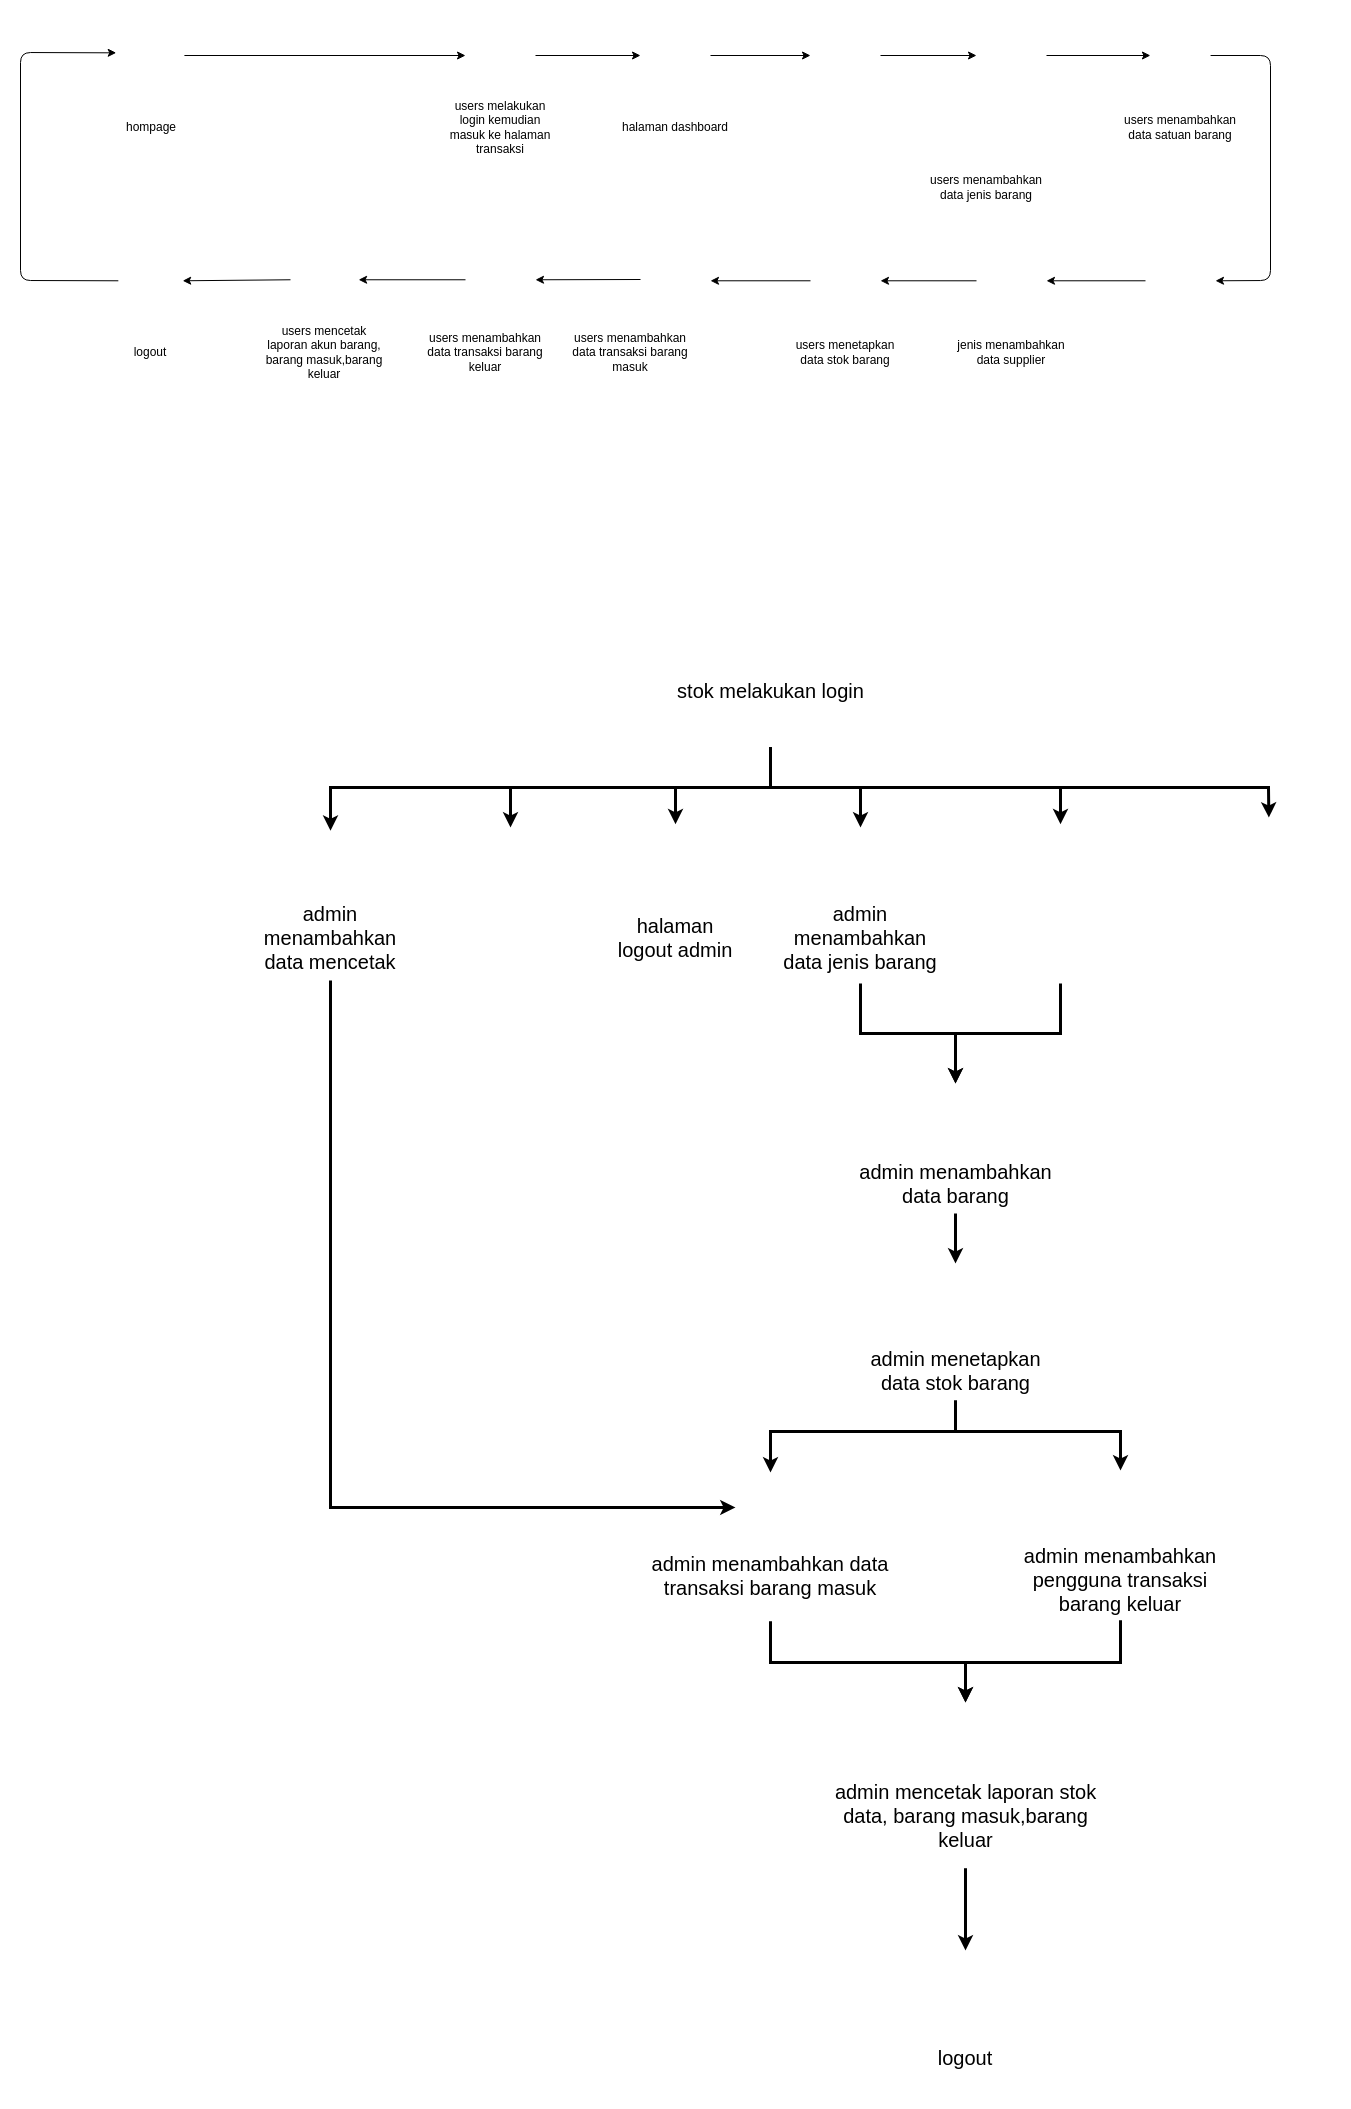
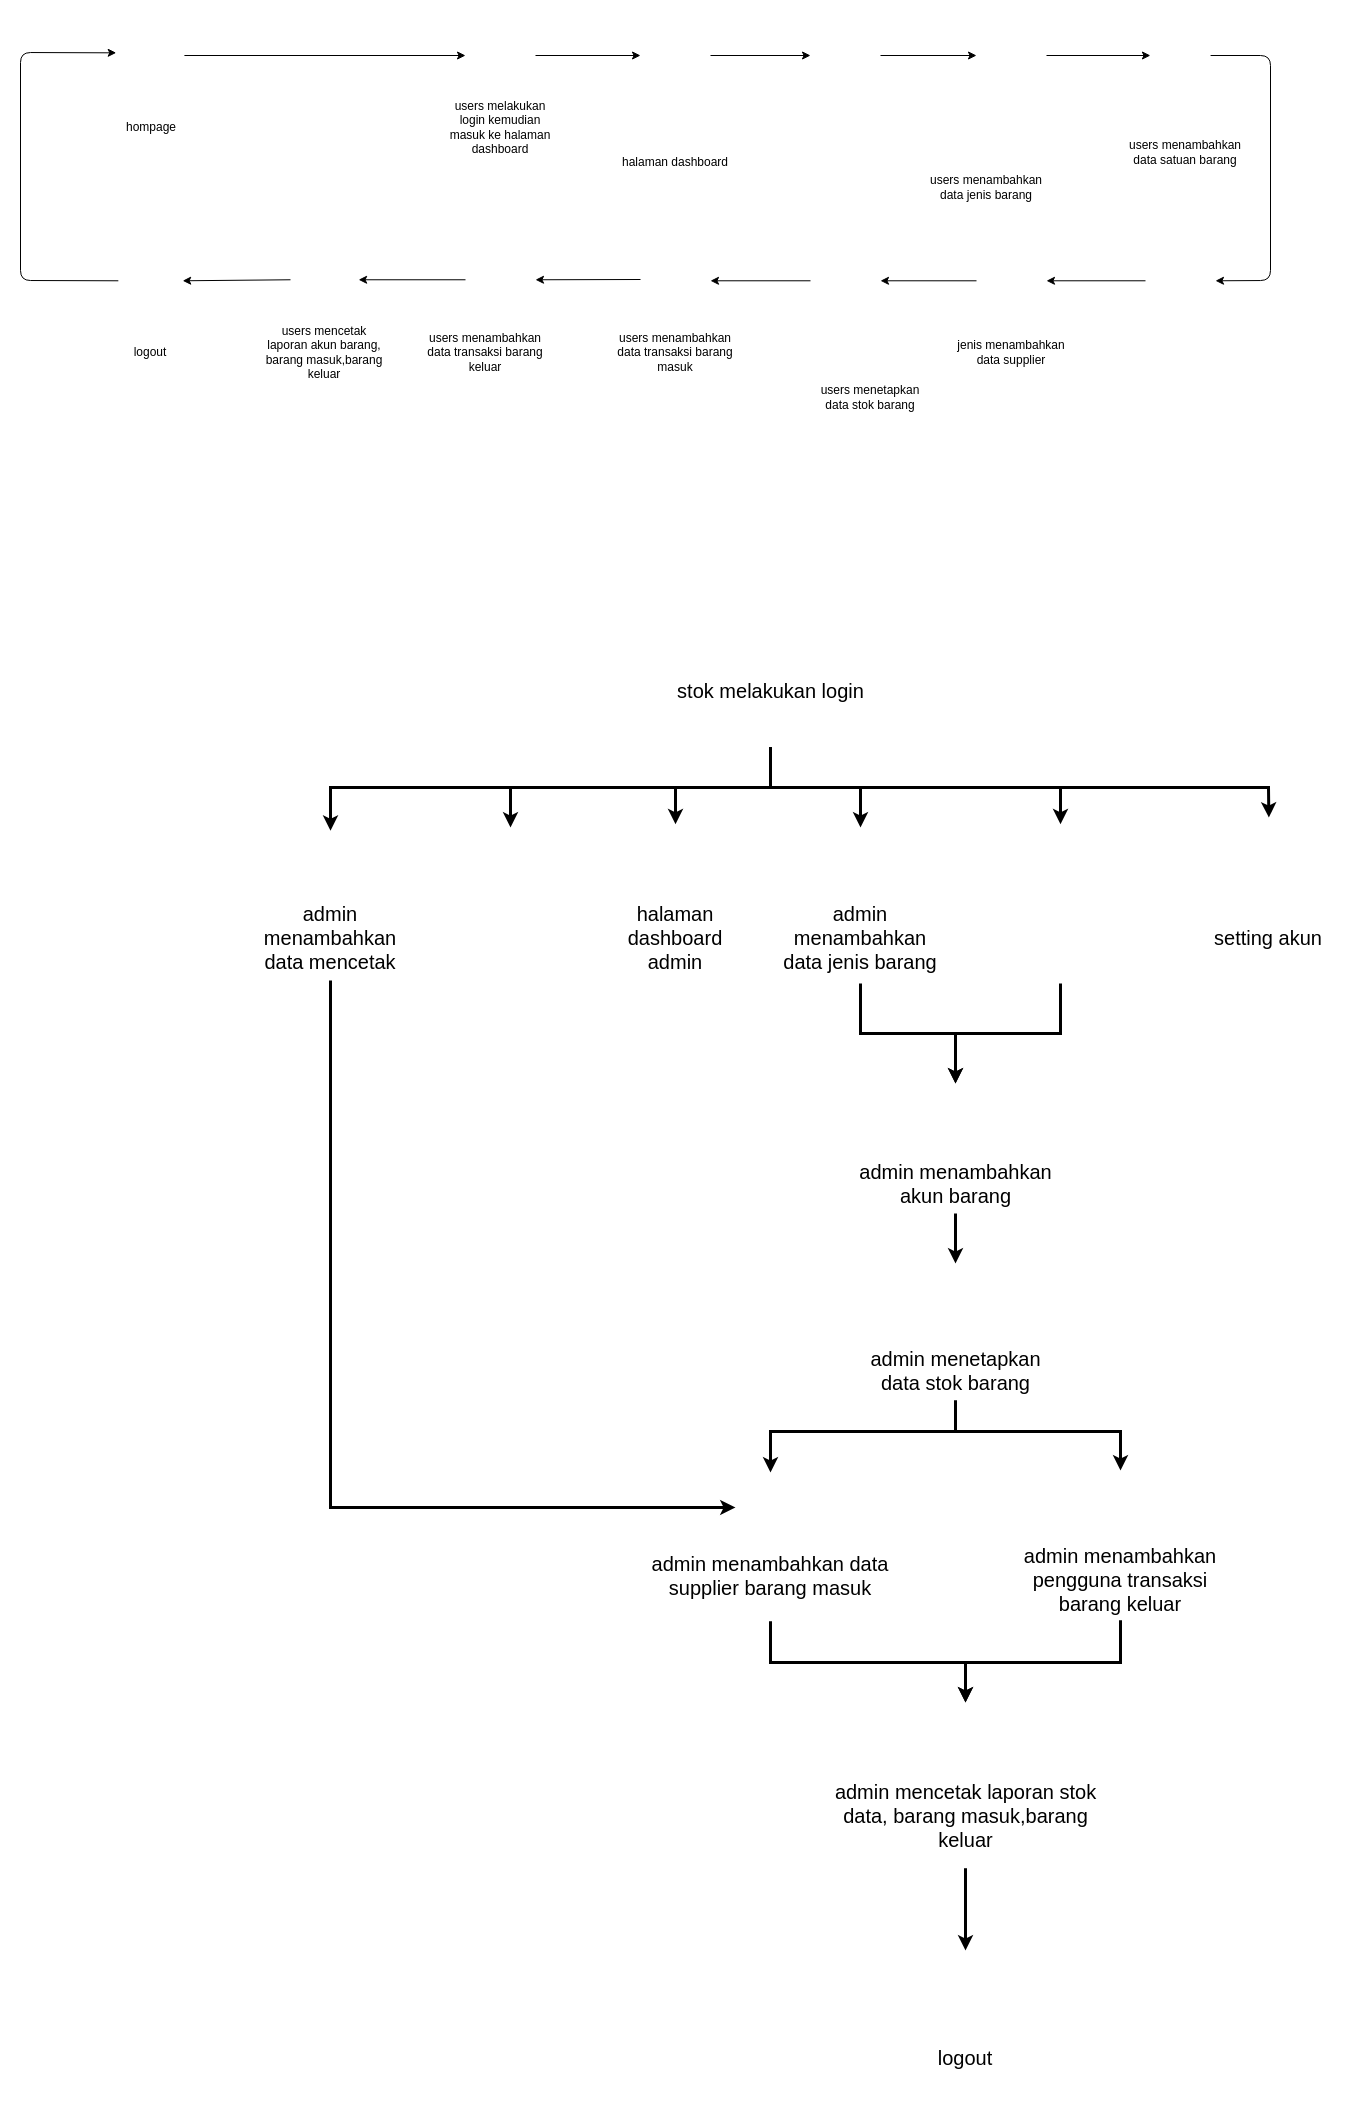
- <mxCell id="3" value="users melakukan login kemudian masuk ke halaman transaksi" style="rounded=0;whiteSpace=wrap;html=1;fillColor=none;strokeColor=none;" parent="1" vertex="1"><mxGeometry x="440" y="97" width="120" height="60" as="geometry" /></mxCell>
+ <mxCell id="3" value="users melakukan login kemudian masuk ke halaman dashboard" style="rounded=0;whiteSpace=wrap;html=1;fillColor=none;strokeColor=none;" parent="1" vertex="1"><mxGeometry x="440" y="97" width="120" height="60" as="geometry" /></mxCell>
- <mxCell id="20" value="halaman dashboard" style="rounded=0;whiteSpace=wrap;html=1;fillColor=none;strokeColor=none;" parent="1" vertex="1"><mxGeometry x="615" y="97" width="120" height="60" as="geometry" /></mxCell>
+ <mxCell id="20" value="halaman dashboard" style="rounded=0;whiteSpace=wrap;html=1;fillColor=none;strokeColor=none;" parent="1" vertex="1"><mxGeometry x="615" y="132" width="120" height="60" as="geometry" /></mxCell>
- <mxCell id="8" value="users menambahkan data satuan barang" style="rounded=0;whiteSpace=wrap;html=1;fillColor=none;strokeColor=none;" parent="1" vertex="1"><mxGeometry x="1120" y="97" width="120" height="60" as="geometry" /></mxCell>
+ <mxCell id="8" value="users menambahkan data satuan barang" style="rounded=0;whiteSpace=wrap;html=1;fillColor=none;strokeColor=none;" parent="1" vertex="1"><mxGeometry x="1125" y="122" width="120" height="60" as="geometry" /></mxCell>
- <mxCell id="7" value="users menambahkan data transaksi barang masuk" style="rounded=0;whiteSpace=wrap;html=1;fillColor=none;strokeColor=none;" parent="1" vertex="1"><mxGeometry x="570" y="322" width="120" height="60" as="geometry" /></mxCell>
+ <mxCell id="7" value="users menambahkan data transaksi barang masuk" style="rounded=0;whiteSpace=wrap;html=1;fillColor=none;strokeColor=none;" parent="1" vertex="1"><mxGeometry x="615" y="322" width="120" height="60" as="geometry" /></mxCell>
- <mxCell id="6" value="users menetapkan data stok barang" style="rounded=0;whiteSpace=wrap;html=1;fillColor=none;strokeColor=none;" parent="1" vertex="1"><mxGeometry x="785" y="322" width="120" height="60" as="geometry" /></mxCell>
+ <mxCell id="6" value="users menetapkan data stok barang" style="rounded=0;whiteSpace=wrap;html=1;fillColor=none;strokeColor=none;" parent="1" vertex="1"><mxGeometry x="810" y="367" width="120" height="60" as="geometry" /></mxCell>
- <mxCell id="47" value="halaman logout admin" style="rounded=0;whiteSpace=wrap;html=1;fillColor=none;strokeColor=none;fontSize=20;" vertex="1" parent="1"><mxGeometry x="615" y="907" width="120" height="60" as="geometry" /></mxCell>
+ <mxCell id="47" value="halaman dashboard admin" style="rounded=0;whiteSpace=wrap;html=1;fillColor=none;strokeColor=none;fontSize=20;" vertex="1" parent="1"><mxGeometry x="615" y="907" width="120" height="60" as="geometry" /></mxCell>
+ <mxCell id="68" value="setting akun" style="rounded=0;whiteSpace=wrap;html=1;fillColor=none;strokeColor=none;fontSize=20;" vertex="1" parent="1"><mxGeometry x="1208.35" y="907" width="120" height="60" as="geometry" /></mxCell>
- <mxCell id="49" value="admin menambahkan data barang" style="rounded=0;whiteSpace=wrap;html=1;fillColor=none;strokeColor=none;fontSize=20;" vertex="1" parent="1"><mxGeometry x="842.5" y="1153" width="225" height="60" as="geometry" /></mxCell>
+ <mxCell id="49" value="admin menambahkan akun barang" style="rounded=0;whiteSpace=wrap;html=1;fillColor=none;strokeColor=none;fontSize=20;" vertex="1" parent="1"><mxGeometry x="842.5" y="1153" width="225" height="60" as="geometry" /></mxCell>
- <mxCell id="53" value="admin menambahkan data transaksi barang masuk" style="rounded=0;whiteSpace=wrap;html=1;fillColor=none;strokeColor=none;fontSize=20;" vertex="1" parent="1"><mxGeometry x="650" y="1541.01" width="240" height="67.72" as="geometry" /></mxCell>
+ <mxCell id="53" value="admin menambahkan data supplier barang masuk" style="rounded=0;whiteSpace=wrap;html=1;fillColor=none;strokeColor=none;fontSize=20;" vertex="1" parent="1"><mxGeometry x="650" y="1541.01" width="240" height="67.72" as="geometry" /></mxCell>
